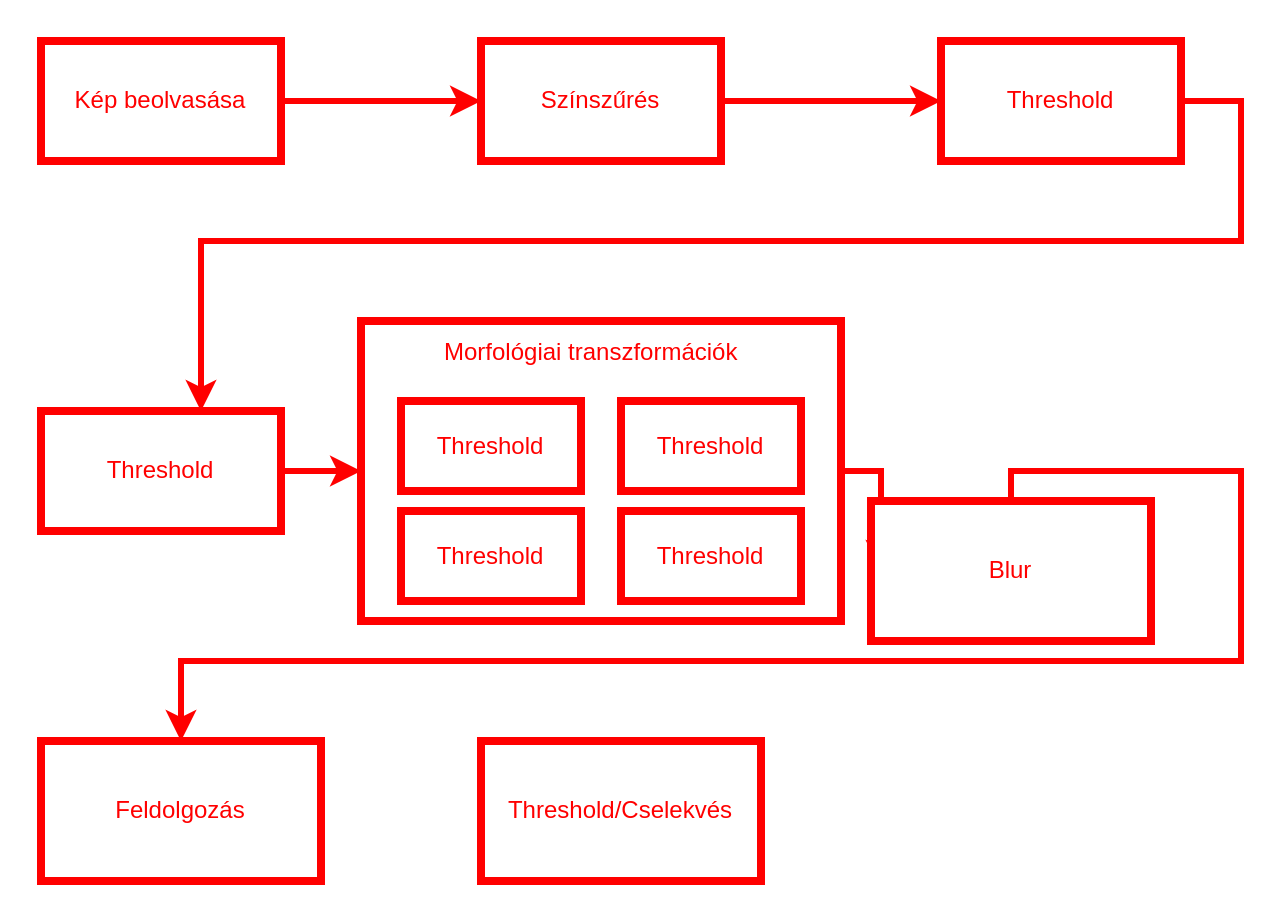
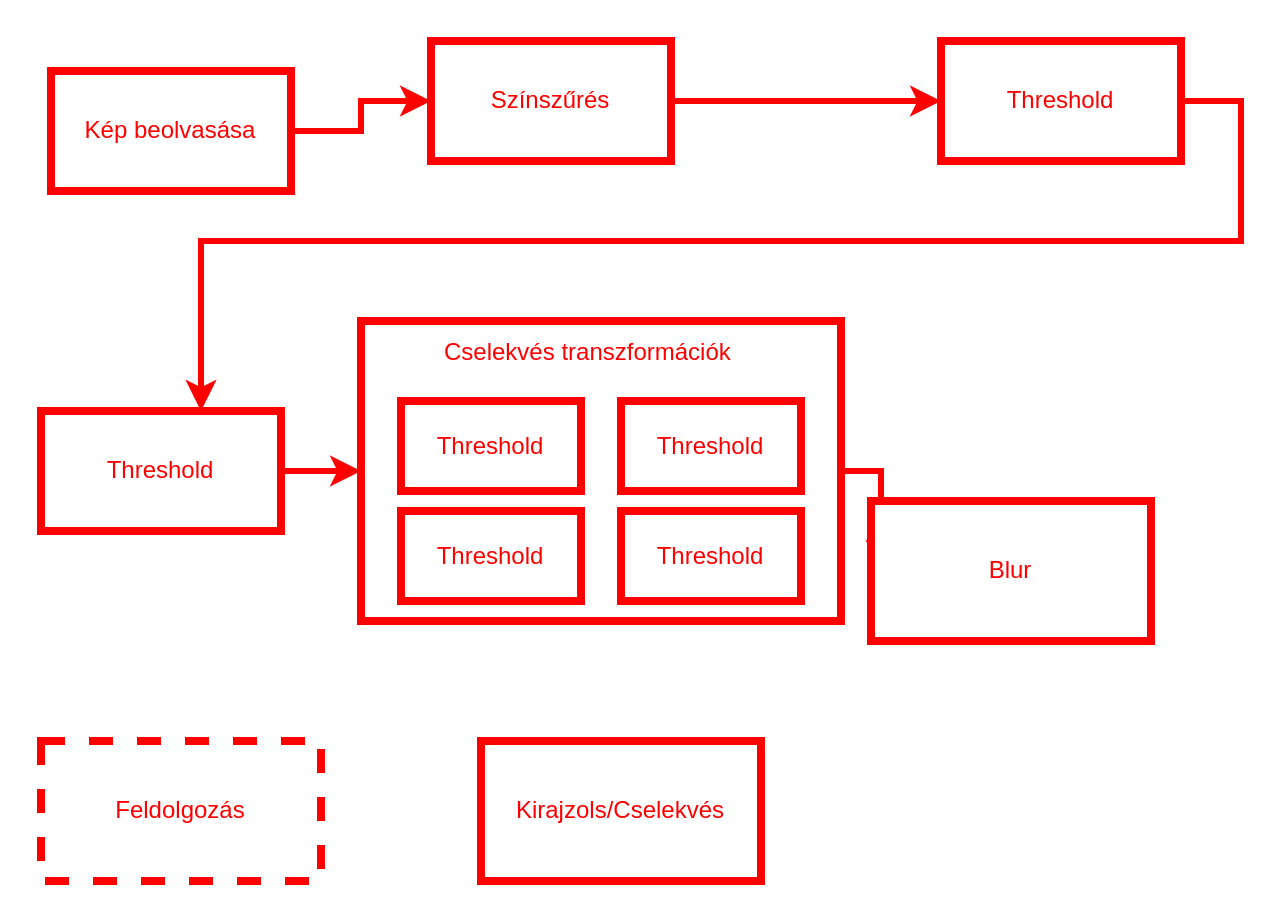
- <mxCell id="3" value="&lt;font color=&quot;#ff0000&quot;&gt;Kép beolvasása&lt;/font&gt;" style="rounded=0;whiteSpace=wrap;html=1;strokeColor=#FF0000;strokeWidth=4;fillColor=#ffffff;" vertex="1" parent="1"><mxGeometry x="20" y="20" width="120" height="60" as="geometry" /></mxCell>
+ <mxCell id="3" value="&lt;font color=&quot;#ff0000&quot;&gt;Kép beolvasása&lt;/font&gt;" style="rounded=0;whiteSpace=wrap;html=1;strokeColor=#FF0000;strokeWidth=4;fillColor=#ffffff;" vertex="1" parent="1"><mxGeometry x="25" y="35" width="120" height="60" as="geometry" /></mxCell>
- <mxCell id="5" value="&lt;font color=&quot;#ff0000&quot;&gt;Színszűrés&lt;/font&gt;" style="rounded=0;whiteSpace=wrap;html=1;strokeColor=#FF0000;strokeWidth=4;fillColor=#ffffff;" vertex="1" parent="1"><mxGeometry x="240" y="20" width="120" height="60" as="geometry" /></mxCell>
+ <mxCell id="5" value="&lt;font color=&quot;#ff0000&quot;&gt;Színszűrés&lt;/font&gt;" style="rounded=0;whiteSpace=wrap;html=1;strokeColor=#FF0000;strokeWidth=4;fillColor=#ffffff;" vertex="1" parent="1"><mxGeometry x="215" y="20" width="120" height="60" as="geometry" /></mxCell>
- <mxCell id="20" value="&lt;font color=&quot;#ff0000&quot;&gt;Morfológiai transzformációk&lt;/font&gt;" style="text;html=1;resizable=0;points=[];autosize=1;align=left;verticalAlign=top;spacingTop=-4;" vertex="1" parent="1"><mxGeometry x="220" y="166" width="160" height="20" as="geometry" /></mxCell>
+ <mxCell id="20" value="&lt;font color=&quot;#ff0000&quot;&gt;Cselekvés transzformációk&lt;/font&gt;" style="text;html=1;resizable=0;points=[];autosize=1;align=left;verticalAlign=top;spacingTop=-4;" vertex="1" parent="1"><mxGeometry x="220" y="166" width="160" height="20" as="geometry" /></mxCell>
- <mxCell id="12" value="" style="edgeStyle=orthogonalEdgeStyle;rounded=0;orthogonalLoop=1;jettySize=auto;html=1;strokeColor=#FF0000;strokeWidth=3;" edge="1" parent="1" source="13" target="14"><mxGeometry relative="1" as="geometry"><Array as="points"><mxPoint x="620" y="235" /><mxPoint x="620" y="330" /><mxPoint x="90" y="330" /></Array></mxGeometry></mxCell>
- <mxCell id="14" value="&lt;font color=&quot;#ff0000&quot;&gt;Feldolgozás&lt;/font&gt;" style="rounded=0;whiteSpace=wrap;html=1;strokeColor=#FF0000;strokeWidth=4;fillColor=#ffffff;" vertex="1" parent="1"><mxGeometry x="20" y="370" width="140" height="70" as="geometry" /></mxCell>
+ <mxCell id="14" value="&lt;font color=&quot;#ff0000&quot;&gt;Feldolgozás&lt;/font&gt;" style="rounded=0;whiteSpace=wrap;html=1;strokeColor=#FF0000;strokeWidth=4;fillColor=#ffffff;dashed=1;" vertex="1" parent="1"><mxGeometry x="20" y="370" width="140" height="70" as="geometry" /></mxCell>
- <mxCell id="15" value="&lt;font color=&quot;#ff0000&quot;&gt;Threshold/Cselekvés&lt;/font&gt;" style="rounded=0;whiteSpace=wrap;html=1;strokeColor=#FF0000;strokeWidth=4;fillColor=#ffffff;" vertex="1" parent="1"><mxGeometry x="240" y="370" width="140" height="70" as="geometry" /></mxCell>
+ <mxCell id="15" value="&lt;font color=&quot;#ff0000&quot;&gt;Kirajzols/Cselekvés&lt;/font&gt;" style="rounded=0;whiteSpace=wrap;html=1;strokeColor=#FF0000;strokeWidth=4;fillColor=#ffffff;" vertex="1" parent="1"><mxGeometry x="240" y="370" width="140" height="70" as="geometry" /></mxCell>
